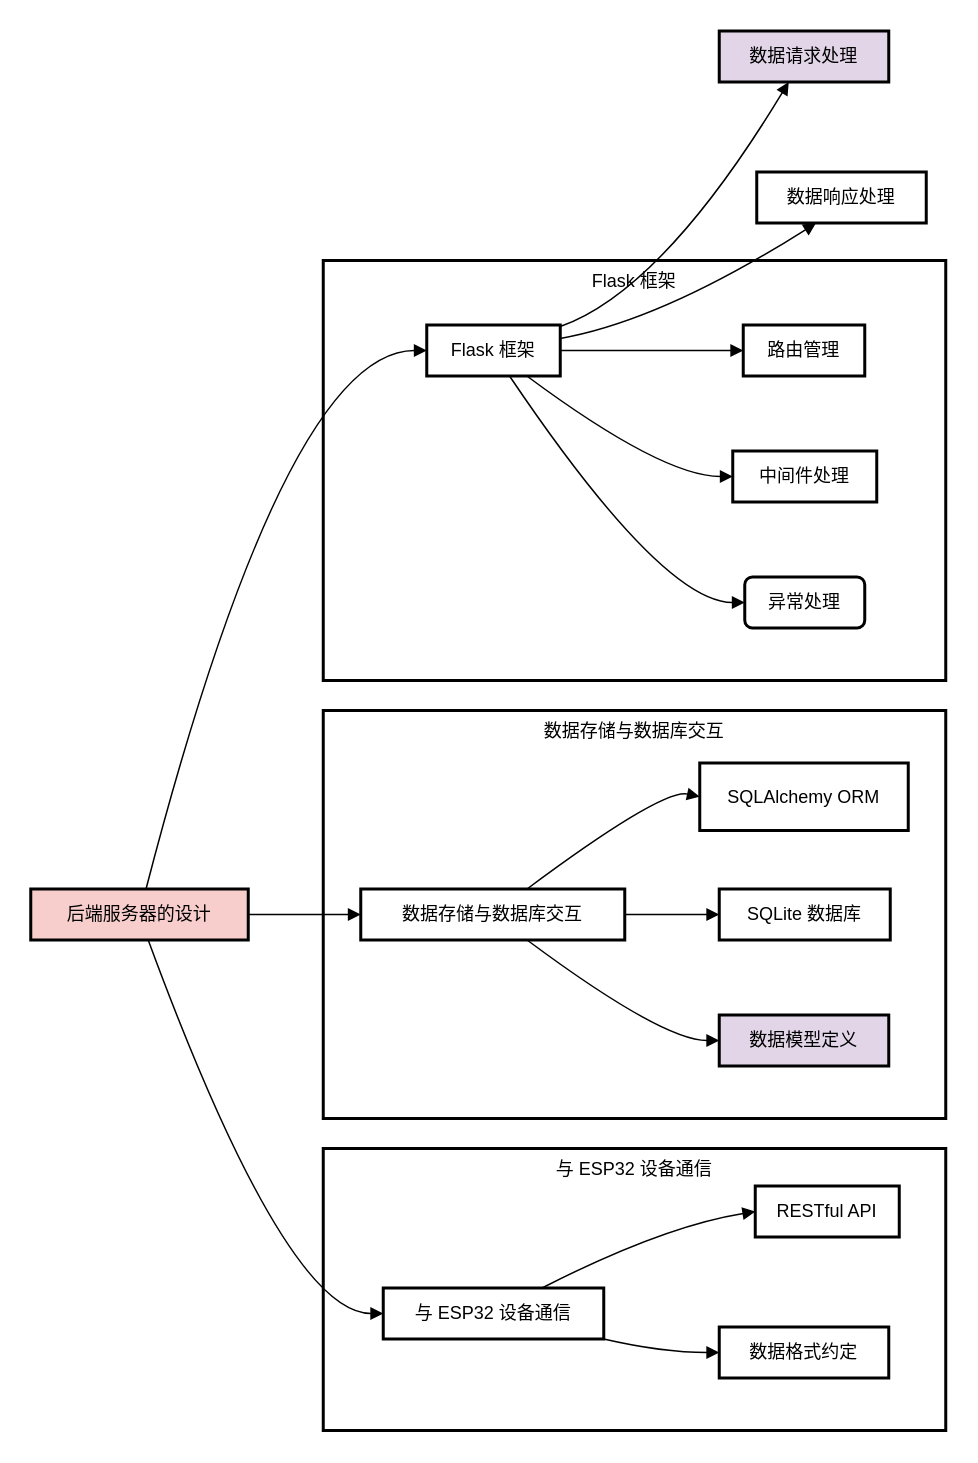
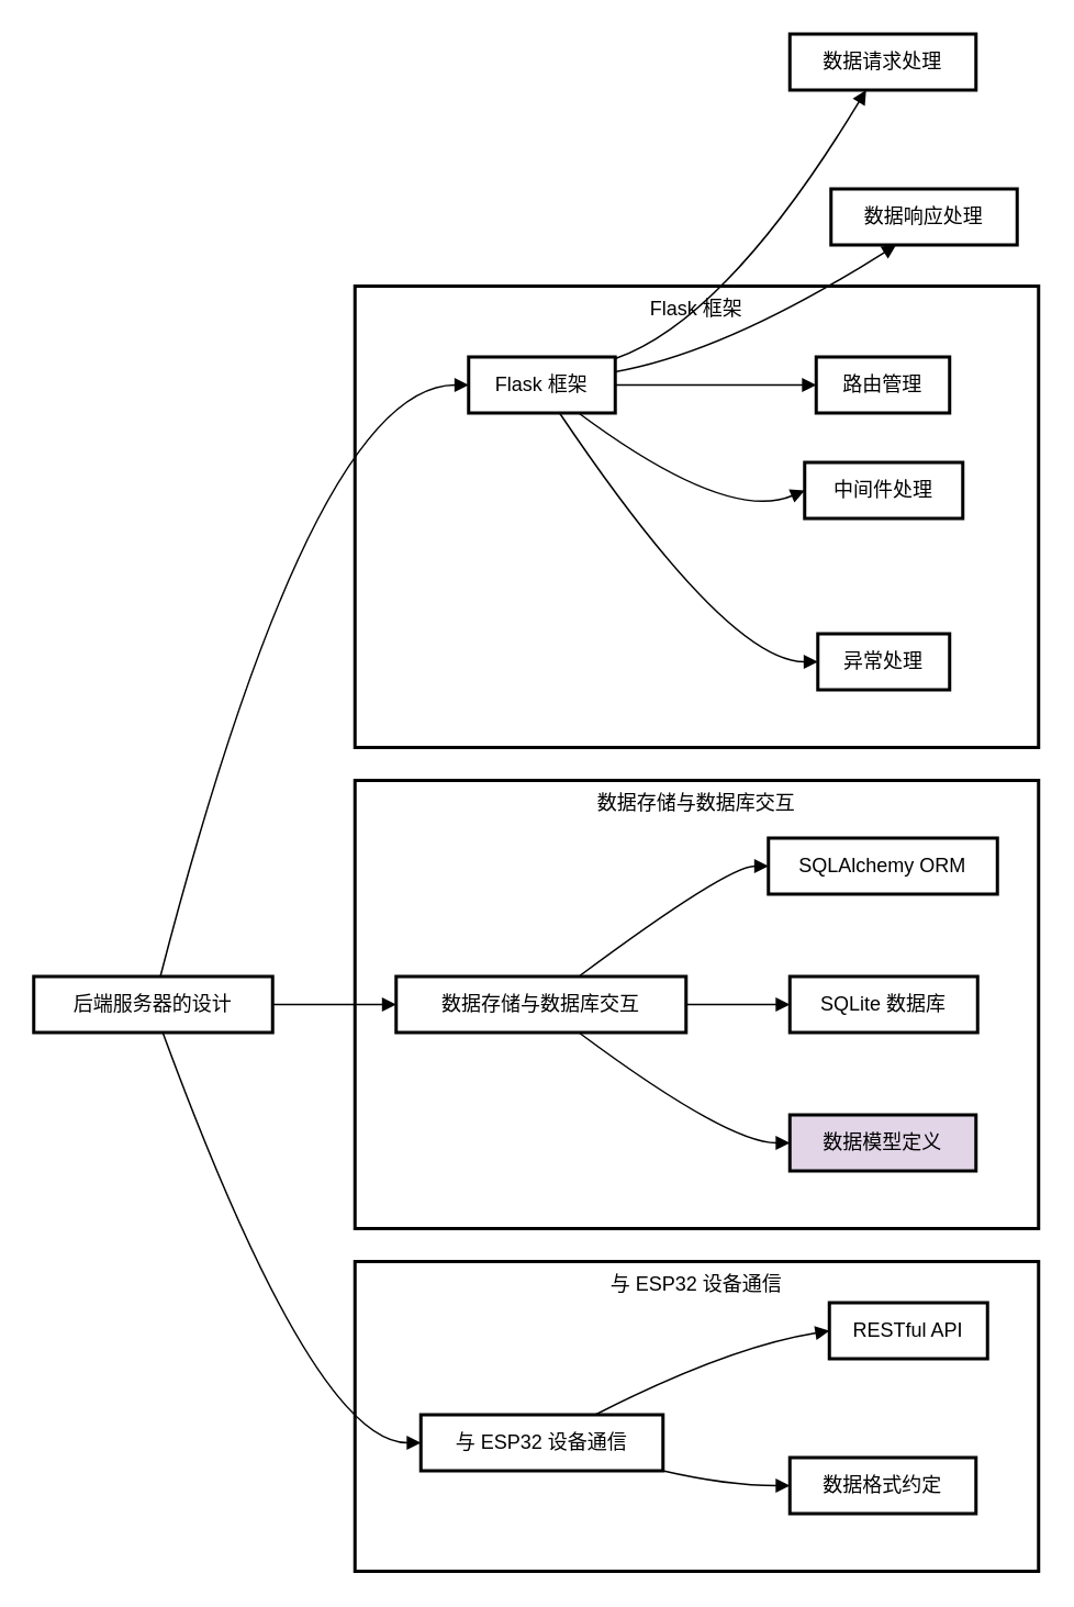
- <mxCell id="17" value="数据请求处理" style="whiteSpace=wrap;strokeWidth=2;fillColor=#e1d5e7;" vertex="1" parent="1"><mxGeometry x="479" width="113" height="34" as="geometry" y="20" /></mxCell>
+ <mxCell id="17" value="数据请求处理" style="whiteSpace=wrap;strokeWidth=2;" vertex="1" parent="1"><mxGeometry x="479" width="113" height="34" as="geometry" y="20" /></mxCell>
- <mxCell id="14" value="中间件处理" style="whiteSpace=wrap;strokeWidth=2;" vertex="1" parent="1"><mxGeometry x="488" y="300" width="96" height="34" as="geometry" /></mxCell>
+ <mxCell id="14" value="中间件处理" style="whiteSpace=wrap;strokeWidth=2;" vertex="1" parent="1"><mxGeometry x="488" y="280" width="96" height="34" as="geometry" /></mxCell>
- <mxCell id="15" value="异常处理" style="whiteSpace=wrap;strokeWidth=2;rounded=1;" vertex="1" parent="1"><mxGeometry x="496" y="384" width="80" height="34" as="geometry" /></mxCell>
+ <mxCell id="15" value="异常处理" style="whiteSpace=wrap;strokeWidth=2;" vertex="1" parent="1"><mxGeometry x="496" y="384" width="80" height="34" as="geometry" /></mxCell>
- <mxCell id="7" value="SQLAlchemy ORM" style="whiteSpace=wrap;strokeWidth=2;" vertex="1" parent="1"><mxGeometry x="466" y="508" width="139" height="45" as="geometry" /></mxCell>
+ <mxCell id="7" value="SQLAlchemy ORM" style="whiteSpace=wrap;strokeWidth=2;" vertex="1" parent="1"><mxGeometry x="466" y="508" width="139" height="34" as="geometry" /></mxCell>
- <mxCell id="16" value="后端服务器的设计" style="whiteSpace=wrap;strokeWidth=2;fillColor=#f8cecc;" vertex="1" parent="1"><mxGeometry y="592" width="145" height="34" as="geometry" x="20" /></mxCell>
+ <mxCell id="16" value="后端服务器的设计" style="whiteSpace=wrap;strokeWidth=2;" vertex="1" parent="1"><mxGeometry y="592" width="145" height="34" as="geometry" x="20" /></mxCell>
